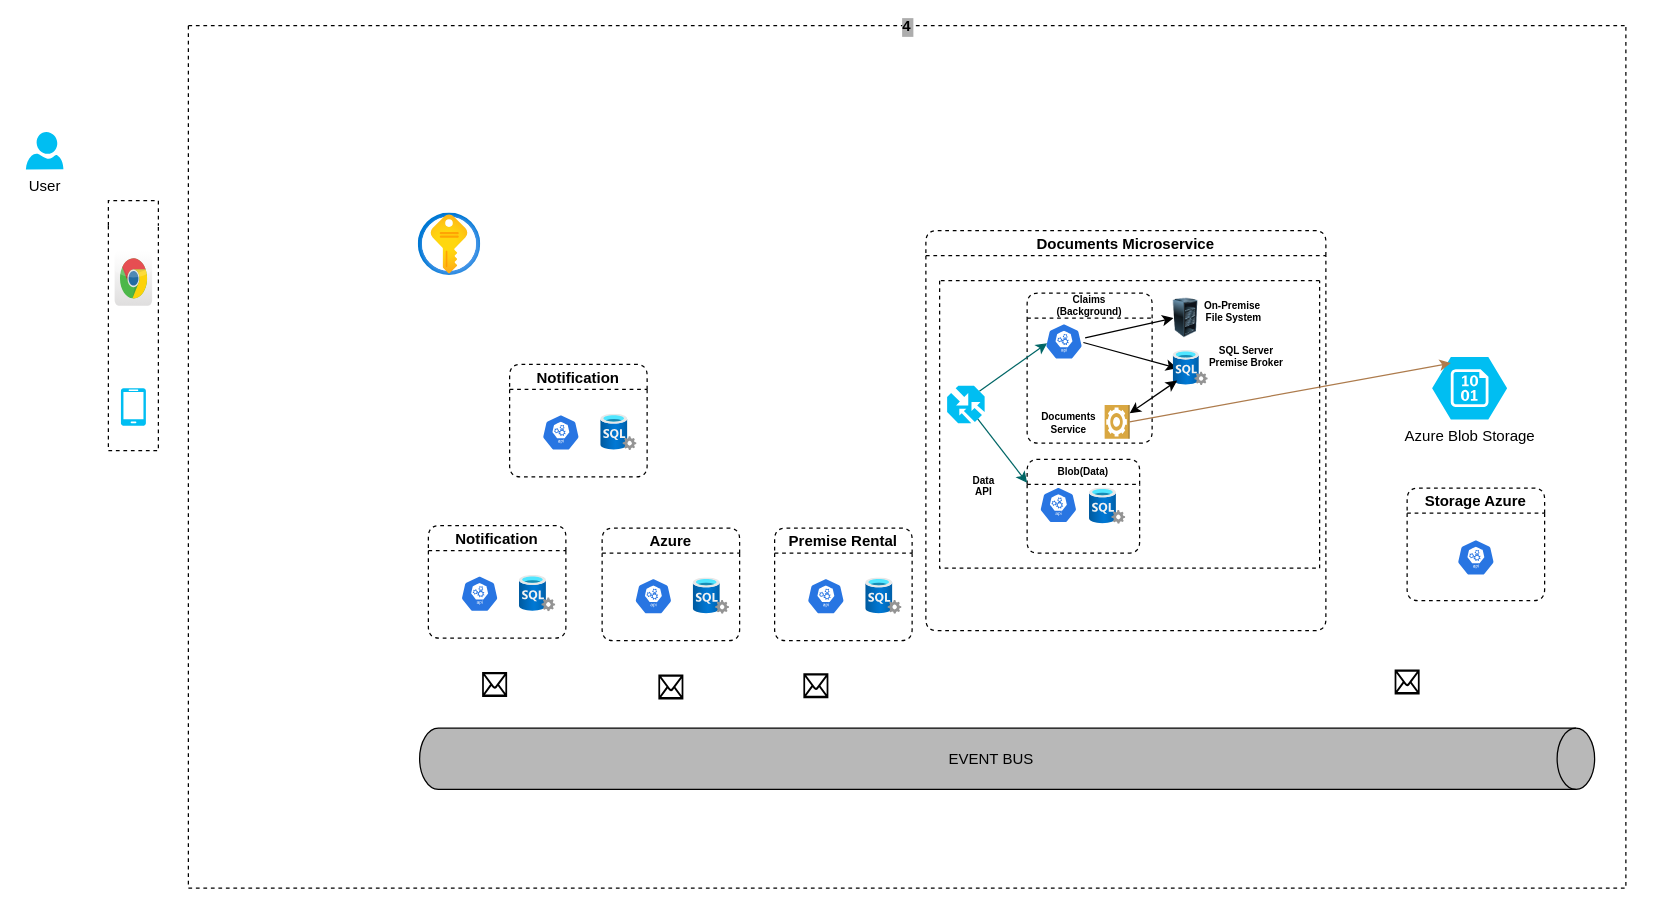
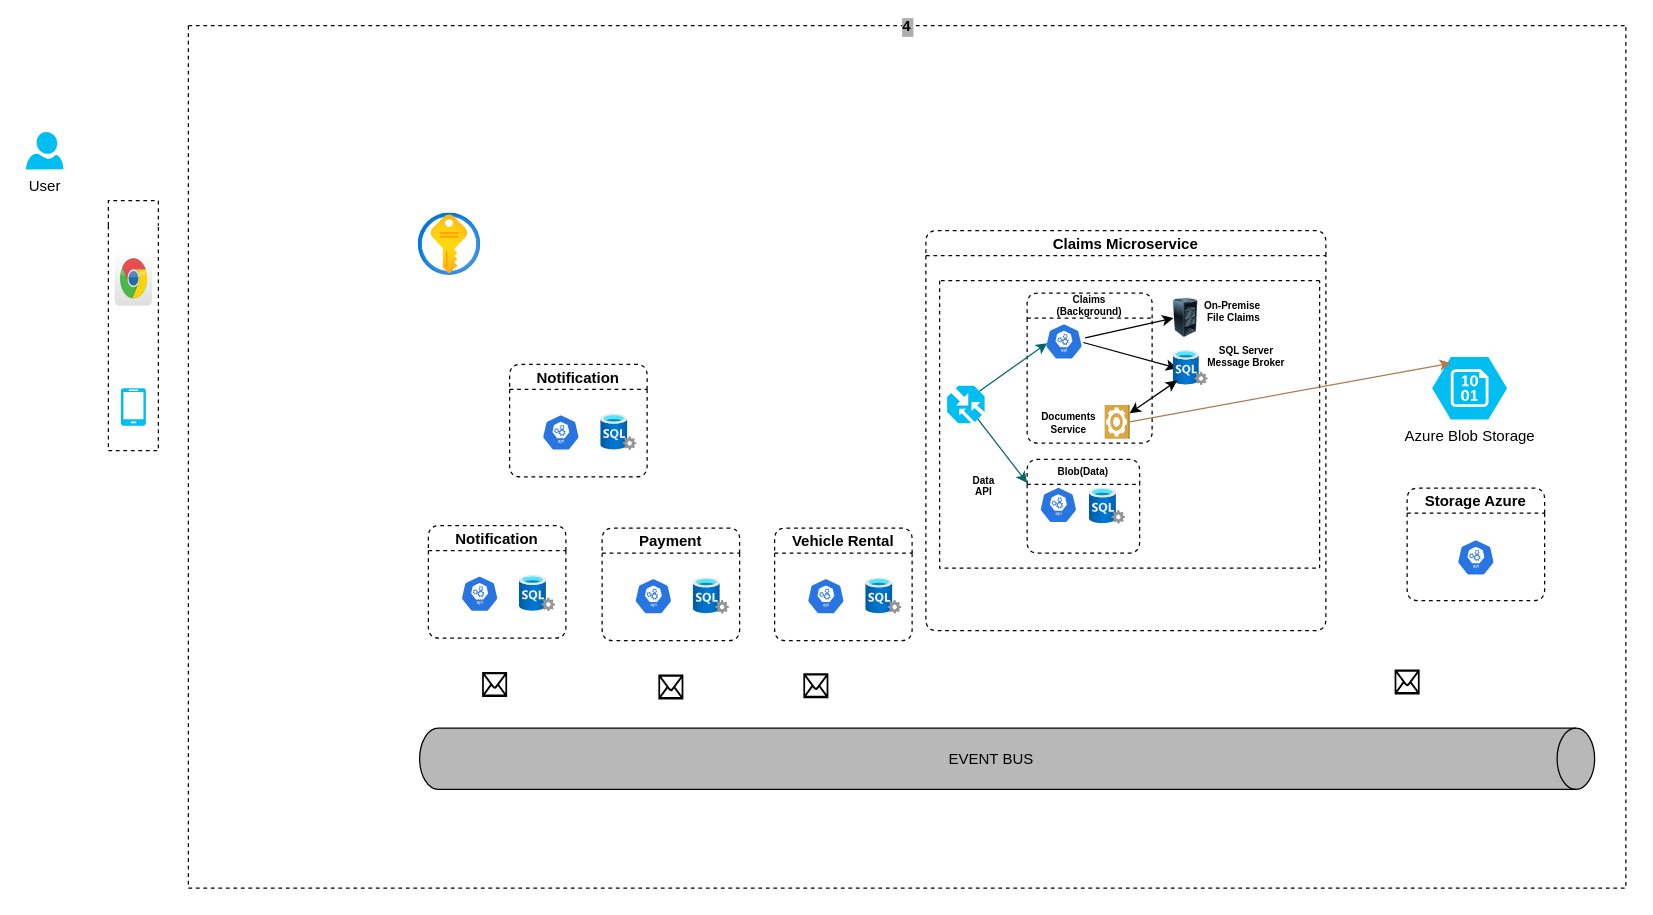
- <mxCell id="14" value="Documents Microservice" style="swimlane;startSize=20;glass=0;swimlaneLine=1;dashed=1;strokeWidth=1;swimlaneFillColor=none;rounded=1;shadow=0;sketch=0;swimlaneHead=1;horizontal=1;noLabel=0;collapsible=0;" vertex="1" parent="6"><mxGeometry x="590" y="164" width="320" height="320" as="geometry"><mxRectangle x="140" y="55" width="50" height="40" as="alternateBounds" /></mxGeometry></mxCell>
+ <mxCell id="14" value="Claims Microservice" style="swimlane;startSize=20;glass=0;swimlaneLine=1;dashed=1;strokeWidth=1;swimlaneFillColor=none;rounded=1;shadow=0;sketch=0;swimlaneHead=1;horizontal=1;noLabel=0;collapsible=0;" vertex="1" parent="6"><mxGeometry x="590" y="164" width="320" height="320" as="geometry"><mxRectangle x="140" y="55" width="50" height="40" as="alternateBounds" /></mxGeometry></mxCell>
- <mxCell id="27" value="On-Premise&amp;nbsp;&lt;br&gt;File System" style="text;html=1;align=center;verticalAlign=middle;resizable=0;points=[];autosize=1;strokeColor=none;fillColor=none;fontFamily=Helvetica;fontSize=8;fontStyle=1" vertex="1" parent="15"><mxGeometry x="205" y="10" width="60" height="30" as="geometry" /></mxCell>
+ <mxCell id="27" value="On-Premise&amp;nbsp;&lt;br&gt;File Claims" style="text;html=1;align=center;verticalAlign=middle;resizable=0;points=[];autosize=1;strokeColor=none;fillColor=none;fontFamily=Helvetica;fontSize=8;fontStyle=1" vertex="1" parent="15"><mxGeometry x="205" y="10" width="60" height="30" as="geometry" /></mxCell>
- <mxCell id="29" value="SQL Server &lt;br&gt;Premise Broker" style="text;html=1;align=center;verticalAlign=middle;resizable=0;points=[];autosize=1;strokeColor=none;fillColor=none;fontFamily=Helvetica;fontSize=8;fontStyle=1" vertex="1" parent="15"><mxGeometry x="205" y="46" width="80" height="30" as="geometry" /></mxCell>
+ <mxCell id="29" value="SQL Server &lt;br&gt;Message Broker" style="text;html=1;align=center;verticalAlign=middle;resizable=0;points=[];autosize=1;strokeColor=none;fillColor=none;fontFamily=Helvetica;fontSize=8;fontStyle=1" vertex="1" parent="15"><mxGeometry x="205" y="46" width="80" height="30" as="geometry" /></mxCell>
- <mxCell id="38" value="Azure" style="swimlane;startSize=20;glass=0;swimlaneLine=1;dashed=1;strokeWidth=1;swimlaneFillColor=none;rounded=1;shadow=0;sketch=0;swimlaneHead=1;horizontal=1;noLabel=0;collapsible=0;" vertex="1" parent="1"><mxGeometry x="481" y="422" width="110" height="90" as="geometry"><mxRectangle x="140" y="55" width="50" height="40" as="alternateBounds" /></mxGeometry></mxCell>
+ <mxCell id="38" value="Payment" style="swimlane;startSize=20;glass=0;swimlaneLine=1;dashed=1;strokeWidth=1;swimlaneFillColor=none;rounded=1;shadow=0;sketch=0;swimlaneHead=1;horizontal=1;noLabel=0;collapsible=0;" vertex="1" parent="1"><mxGeometry x="481" y="422" width="110" height="90" as="geometry"><mxRectangle x="140" y="55" width="50" height="40" as="alternateBounds" /></mxGeometry></mxCell>
- <mxCell id="41" value="Premise Rental" style="swimlane;startSize=20;glass=0;swimlaneLine=1;dashed=1;strokeWidth=1;swimlaneFillColor=none;rounded=1;shadow=0;sketch=0;swimlaneHead=1;horizontal=1;noLabel=0;collapsible=0;" vertex="1" parent="1"><mxGeometry x="619" y="422" width="110" height="90" as="geometry"><mxRectangle x="140" y="55" width="50" height="40" as="alternateBounds" /></mxGeometry></mxCell>
+ <mxCell id="41" value="Vehicle Rental" style="swimlane;startSize=20;glass=0;swimlaneLine=1;dashed=1;strokeWidth=1;swimlaneFillColor=none;rounded=1;shadow=0;sketch=0;swimlaneHead=1;horizontal=1;noLabel=0;collapsible=0;" vertex="1" parent="1"><mxGeometry x="619" y="422" width="110" height="90" as="geometry"><mxRectangle x="140" y="55" width="50" height="40" as="alternateBounds" /></mxGeometry></mxCell>
